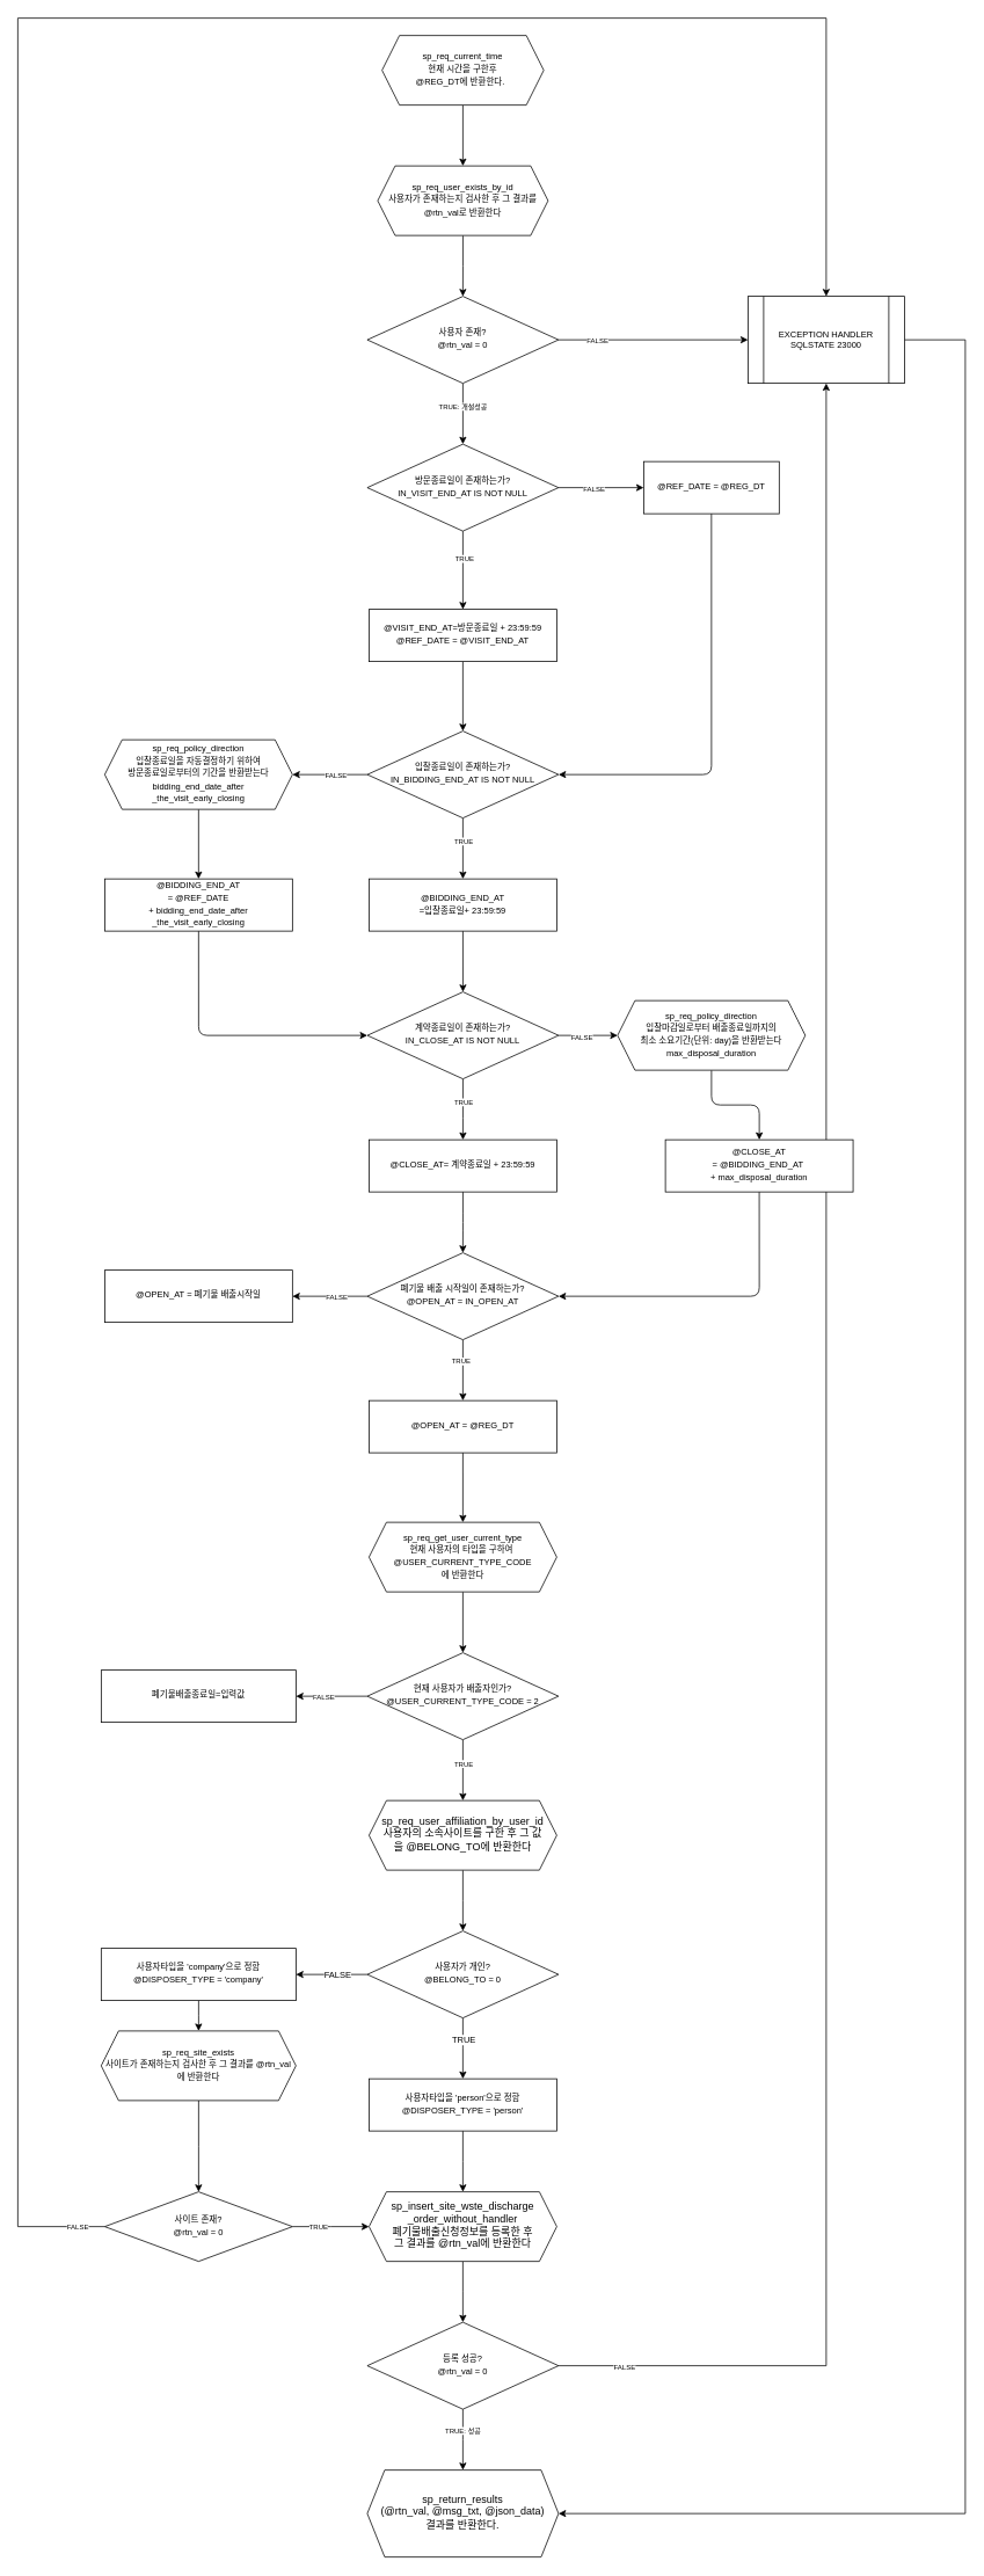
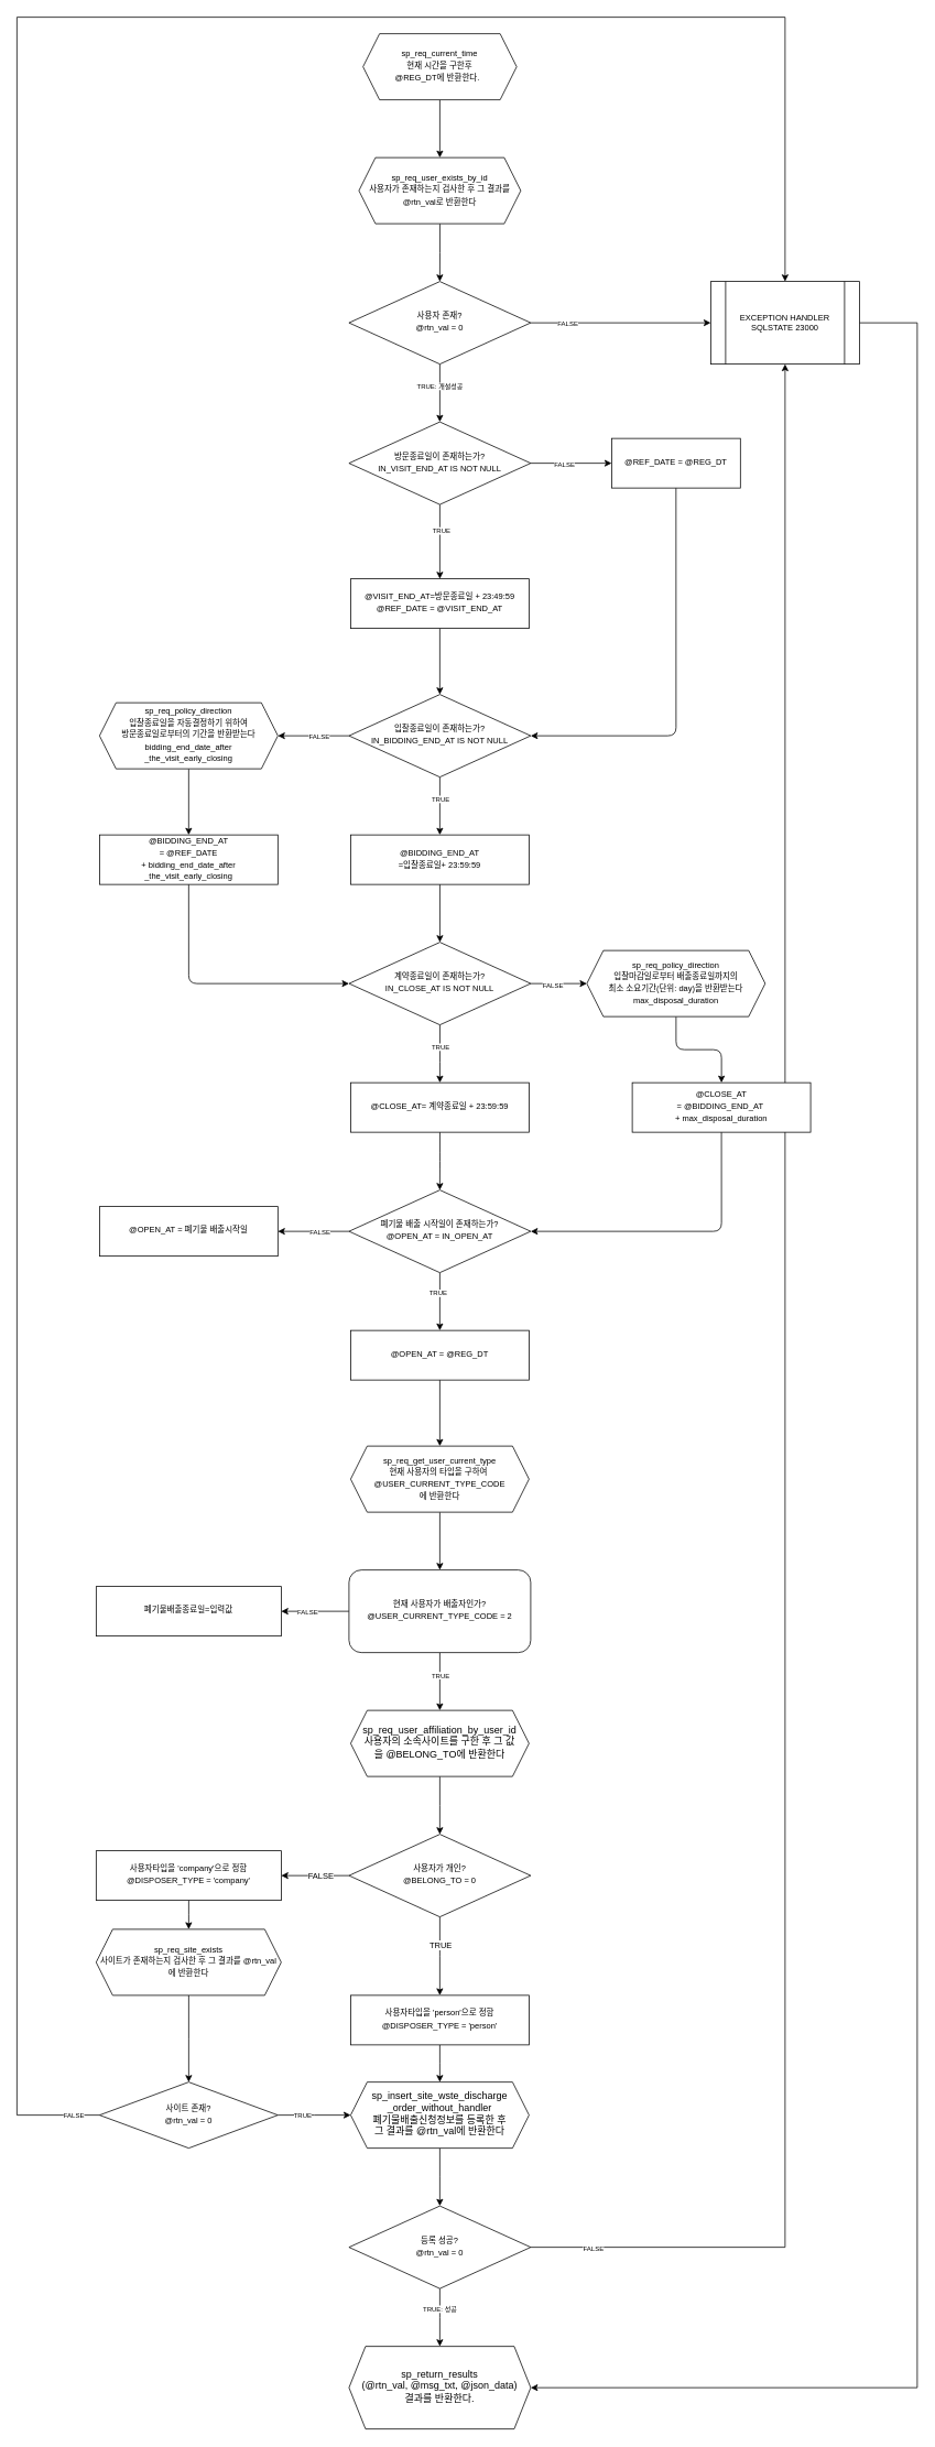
- <mxCell id="32" value="&lt;font style=&quot;font-size: 10px&quot;&gt;@VISIT_END_AT=방문종료일 + 23:59:59&lt;br&gt;@REF_DATE =&amp;nbsp;@VISIT_END_AT&lt;/font&gt;" style="whiteSpace=wrap;html=1;shadow=0;strokeWidth=1;spacing=6;spacingTop=-4;" parent="1" vertex="1"><mxGeometry x="424.06" y="700" width="215.94" height="60" as="geometry" /></mxCell>
+ <mxCell id="32" value="&lt;font style=&quot;font-size: 10px&quot;&gt;@VISIT_END_AT=방문종료일 + 23:49:59&lt;br&gt;@REF_DATE =&amp;nbsp;@VISIT_END_AT&lt;/font&gt;" style="whiteSpace=wrap;html=1;shadow=0;strokeWidth=1;spacing=6;spacingTop=-4;" parent="1" vertex="1"><mxGeometry x="424.06" y="700" width="215.94" height="60" as="geometry" /></mxCell>
- <mxCell id="29" value="&lt;font style=&quot;font-size: 10px&quot;&gt;현재 사용자가 배출자인가?@USER_CURRENT_TYPE_CODE = 2&lt;/font&gt;" style="rhombus;whiteSpace=wrap;html=1;shadow=0;strokeWidth=1;spacing=6;spacingTop=-4;" parent="1" vertex="1"><mxGeometry x="422.03" y="1900" width="220" height="100" as="geometry" /></mxCell>
+ <mxCell id="29" value="&lt;font style=&quot;font-size: 10px&quot;&gt;현재 사용자가 배출자인가?@USER_CURRENT_TYPE_CODE = 2&lt;/font&gt;" style="whiteSpace=wrap;html=1;shadow=0;strokeWidth=1;spacing=6;spacingTop=-4;rounded=1;" parent="1" vertex="1"><mxGeometry x="422.03" y="1900" width="220" height="100" as="geometry" /></mxCell>
- <mxCell id="41" value="&lt;font style=&quot;font-size: 10px&quot;&gt;사용자타입을 'person'으로 정함&lt;br&gt;@DISPOSER_TYPE &#09;= 'person'&lt;/font&gt;" style="whiteSpace=wrap;html=1;shadow=0;strokeWidth=1;spacing=6;spacingTop=-4;" parent="1" vertex="1"><mxGeometry x="424.09" y="2390" width="215.91" height="60" as="geometry" /></mxCell>
+ <mxCell id="41" value="&lt;font style=&quot;font-size: 10px&quot;&gt;사용자타입을 'person'으로 정함&lt;br&gt;@DISPOSER_TYPE &#09;= 'person'&lt;/font&gt;" style="whiteSpace=wrap;html=1;shadow=0;strokeWidth=1;spacing=6;spacingTop=-4;" parent="1" vertex="1"><mxGeometry x="424.09" y="2415" width="215.91" height="60" as="geometry" /></mxCell>
